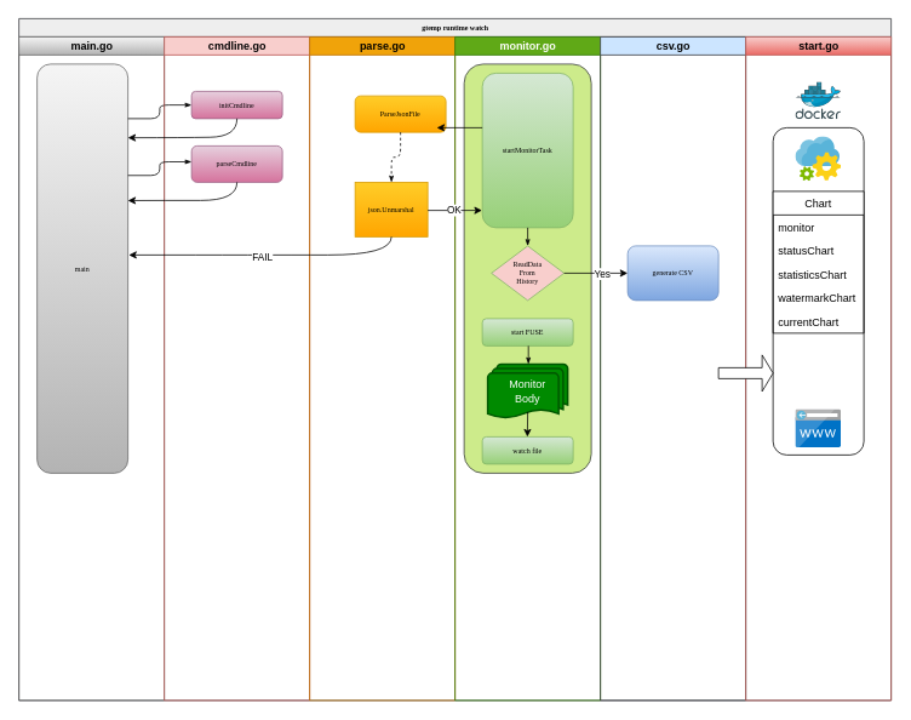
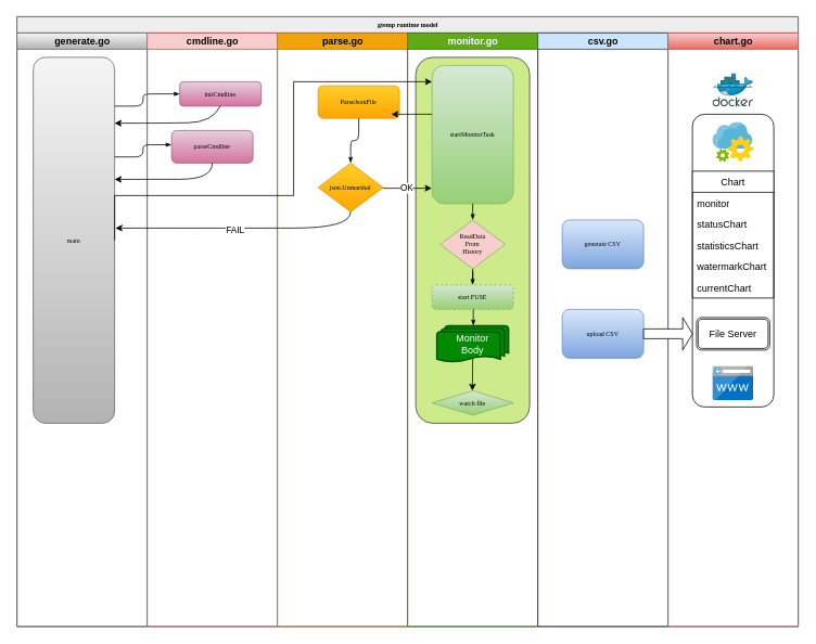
- <mxCell id="2" value="gtemp runtime watch" style="swimlane;html=1;childLayout=stackLayout;startSize=20;rounded=0;shadow=0;labelBackgroundColor=none;strokeWidth=1;fontFamily=Verdana;fontSize=8;align=center;fillColor=#eeeeee;strokeColor=#36393d;" parent="1" vertex="1"><mxGeometry x="20" y="20" width="960" height="750" as="geometry" /></mxCell>
+ <mxCell id="2" value="gtemp runtime model" style="swimlane;html=1;childLayout=stackLayout;startSize=20;rounded=0;shadow=0;labelBackgroundColor=none;strokeWidth=1;fontFamily=Verdana;fontSize=8;align=center;fillColor=#eeeeee;strokeColor=#36393d;" parent="1" vertex="1"><mxGeometry x="20" y="20" width="960" height="750" as="geometry" /></mxCell>
- <mxCell id="3" value="main.go" style="swimlane;html=1;startSize=20;fillColor=#f5f5f5;strokeColor=#666666;gradientColor=#b3b3b3;" parent="2" vertex="1"><mxGeometry y="20" width="160" height="730" as="geometry" /></mxCell>
+ <mxCell id="3" value="generate.go" style="swimlane;html=1;startSize=20;fillColor=#f5f5f5;strokeColor=#666666;gradientColor=#b3b3b3;" parent="2" vertex="1"><mxGeometry y="20" width="160" height="730" as="geometry" /></mxCell>
- <mxCell id="36" value="start.go" style="swimlane;html=1;startSize=20;gradientColor=#ea6b66;fillColor=#f8cecc;strokeColor=#b85450;" vertex="1" parent="2"><mxGeometry x="800" y="20" width="160" height="730" as="geometry"><mxRectangle x="800" y="20" width="30" height="730" as="alternateBounds" /></mxGeometry></mxCell>
+ <mxCell id="36" value="chart.go" style="swimlane;html=1;startSize=20;gradientColor=#ea6b66;fillColor=#f8cecc;strokeColor=#b85450;" vertex="1" parent="2"><mxGeometry x="800" y="20" width="160" height="730" as="geometry"><mxRectangle x="800" y="20" width="30" height="730" as="alternateBounds" /></mxGeometry></mxCell>
- <mxCell id="7" value="initCmdline" style="rounded=1;whiteSpace=wrap;html=1;shadow=0;labelBackgroundColor=none;strokeWidth=1;fontFamily=Verdana;fontSize=8;align=center;gradientColor=#d5739d;fillColor=#e6d0de;strokeColor=#996185;" parent="6" vertex="1"><mxGeometry x="30" y="60" width="100" height="30" as="geometry" /></mxCell>
+ <mxCell id="7" value="initCmdline" style="rounded=1;whiteSpace=wrap;html=1;shadow=0;labelBackgroundColor=none;strokeWidth=1;fontFamily=Verdana;fontSize=8;align=center;gradientColor=#d5739d;fillColor=#e6d0de;strokeColor=#996185;" parent="6" vertex="1"><mxGeometry x="40" y="60" width="100" height="30" as="geometry" /></mxCell>
- <mxCell id="13" style="edgeStyle=orthogonalEdgeStyle;rounded=1;html=1;labelBackgroundColor=none;startArrow=none;startFill=0;startSize=5;endArrow=classicThin;endFill=1;endSize=5;jettySize=auto;orthogonalLoop=1;strokeWidth=1;fontFamily=Verdana;fontSize=8;dashed=1;" parent="10" source="11" target="12" edge="1"><mxGeometry relative="1" as="geometry" /></mxCell>
+ <mxCell id="13" style="edgeStyle=orthogonalEdgeStyle;rounded=1;html=1;labelBackgroundColor=none;startArrow=none;startFill=0;startSize=5;endArrow=classicThin;endFill=1;endSize=5;jettySize=auto;orthogonalLoop=1;strokeWidth=1;fontFamily=Verdana;fontSize=8" parent="10" source="11" target="12" edge="1"><mxGeometry relative="1" as="geometry" /></mxCell>
+ <mxCell id="31" style="edgeStyle=orthogonalEdgeStyle;rounded=0;orthogonalLoop=1;jettySize=auto;html=1;exitX=1;exitY=0.5;exitDx=0;exitDy=0;" edge="1" parent="2" source="4" target="16"><mxGeometry relative="1" as="geometry"><Array as="points"><mxPoint x="120" y="220" /><mxPoint x="340" y="220" /><mxPoint x="340" y="80" /></Array></mxGeometry></mxCell>
- <mxCell id="12" value="json.Unmarshal" style="whiteSpace=wrap;html=1;shadow=0;labelBackgroundColor=none;strokeWidth=1;fontFamily=Verdana;fontSize=8;align=center;gradientColor=#ffa500;fillColor=#ffcd28;strokeColor=#d79b00;rounded=0;" parent="10" vertex="1"><mxGeometry x="50" y="160" width="80" height="60" as="geometry" /></mxCell>
+ <mxCell id="12" value="json.Unmarshal" style="rhombus;whiteSpace=wrap;html=1;rounded=0;shadow=0;labelBackgroundColor=none;strokeWidth=1;fontFamily=Verdana;fontSize=8;align=center;gradientColor=#ffa500;fillColor=#ffcd28;strokeColor=#d79b00;" parent="10" vertex="1"><mxGeometry x="50" y="160" width="80" height="60" as="geometry" /></mxCell>
- <mxCell id="34" value="" style="endArrow=classic;html=1;exitX=1;exitY=0.5;exitDx=0;exitDy=0;entryX=0;entryY=0.5;entryDx=0;entryDy=0;" edge="1" parent="2" source="17" target="28"><mxGeometry width="50" height="50" relative="1" as="geometry"><mxPoint x="610" y="299.58" as="sourcePoint" /><mxPoint x="690" y="299.58" as="targetPoint" /></mxGeometry></mxCell>
- <mxCell id="35" value="&lt;div&gt;Yes&lt;/div&gt;" style="edgeLabel;html=1;align=center;verticalAlign=middle;resizable=0;points=[];" vertex="1" connectable="0" parent="34"><mxGeometry x="-0.354" y="-3" relative="1" as="geometry"><mxPoint x="18" y="-3" as="offset" /></mxGeometry></mxCell>
+ <mxCell id="19" style="edgeStyle=orthogonalEdgeStyle;rounded=1;html=1;labelBackgroundColor=none;startArrow=none;startFill=0;startSize=5;endArrow=classicThin;endFill=1;endSize=5;jettySize=auto;orthogonalLoop=1;strokeWidth=1;fontFamily=Verdana;fontSize=8" parent="14" source="17" target="18" edge="1"><mxGeometry relative="1" as="geometry" /></mxCell>
- <mxCell id="18" value="start FUSE" style="rounded=1;whiteSpace=wrap;html=1;shadow=0;labelBackgroundColor=none;strokeWidth=1;fontFamily=Verdana;fontSize=8;align=center;gradientColor=#97d077;fillColor=#d5e8d4;strokeColor=#82b366;" parent="14" vertex="1"><mxGeometry x="30" y="310" width="100" height="30" as="geometry" /></mxCell>
+ <mxCell id="18" value="start FUSE" style="rounded=1;whiteSpace=wrap;html=1;shadow=0;labelBackgroundColor=none;strokeWidth=1;fontFamily=Verdana;fontSize=8;align=center;gradientColor=#97d077;fillColor=#d5e8d4;strokeColor=#82b366;dashed=1;" parent="14" vertex="1"><mxGeometry x="30" y="310" width="100" height="30" as="geometry" /></mxCell>
+ <mxCell id="29" value="upload CSV" style="rounded=1;whiteSpace=wrap;html=1;shadow=0;labelBackgroundColor=none;strokeWidth=1;fontFamily=Verdana;fontSize=8;align=center;gradientColor=#7ea6e0;fillColor=#dae8fc;strokeColor=#6c8ebf;" vertex="1" parent="27"><mxGeometry x="30" y="340" width="100" height="60" as="geometry" /></mxCell>
+ <mxCell id="48" value="File Server" style="shape=ext;double=1;rounded=1;whiteSpace=wrap;html=1;" vertex="1" parent="36"><mxGeometry x="35" y="350" width="90" height="40" as="geometry" /></mxCell>
- <mxCell id="23" value="&lt;div&gt;Monitor&lt;/div&gt;&lt;div&gt;Body&lt;/div&gt;" style="strokeWidth=2;html=1;shape=mxgraph.flowchart.multi-document;whiteSpace=wrap;fillColor=#008a00;strokeColor=#005700;fontColor=#ffffff;" vertex="1" parent="14"><mxGeometry x="36" y="360" width="88" height="60" as="geometry" /></mxCell>
+ <mxCell id="23" value="&lt;div&gt;Monitor&lt;/div&gt;&lt;div&gt;Body&lt;/div&gt;" style="strokeWidth=2;html=1;shape=mxgraph.flowchart.multi-document;whiteSpace=wrap;fillColor=#008a00;strokeColor=#005700;fontColor=#ffffff;" vertex="1" parent="14"><mxGeometry x="36" y="360" width="88" height="45" as="geometry" /></mxCell>
- <mxCell id="24" value="watch file" style="rounded=1;whiteSpace=wrap;html=1;shadow=0;labelBackgroundColor=none;strokeWidth=1;fontFamily=Verdana;fontSize=8;align=center;gradientColor=#97d077;fillColor=#d5e8d4;strokeColor=#82b366;" vertex="1" parent="14"><mxGeometry x="30" y="440" width="100" height="30" as="geometry" /></mxCell>
+ <mxCell id="24" value="watch file" style="rhombus;whiteSpace=wrap;html=1;shadow=0;labelBackgroundColor=none;strokeWidth=1;fontFamily=Verdana;fontSize=8;align=center;gradientColor=#97d077;fillColor=#d5e8d4;strokeColor=#82b366;" vertex="1" parent="14"><mxGeometry x="30" y="440" width="100" height="30" as="geometry" /></mxCell>
